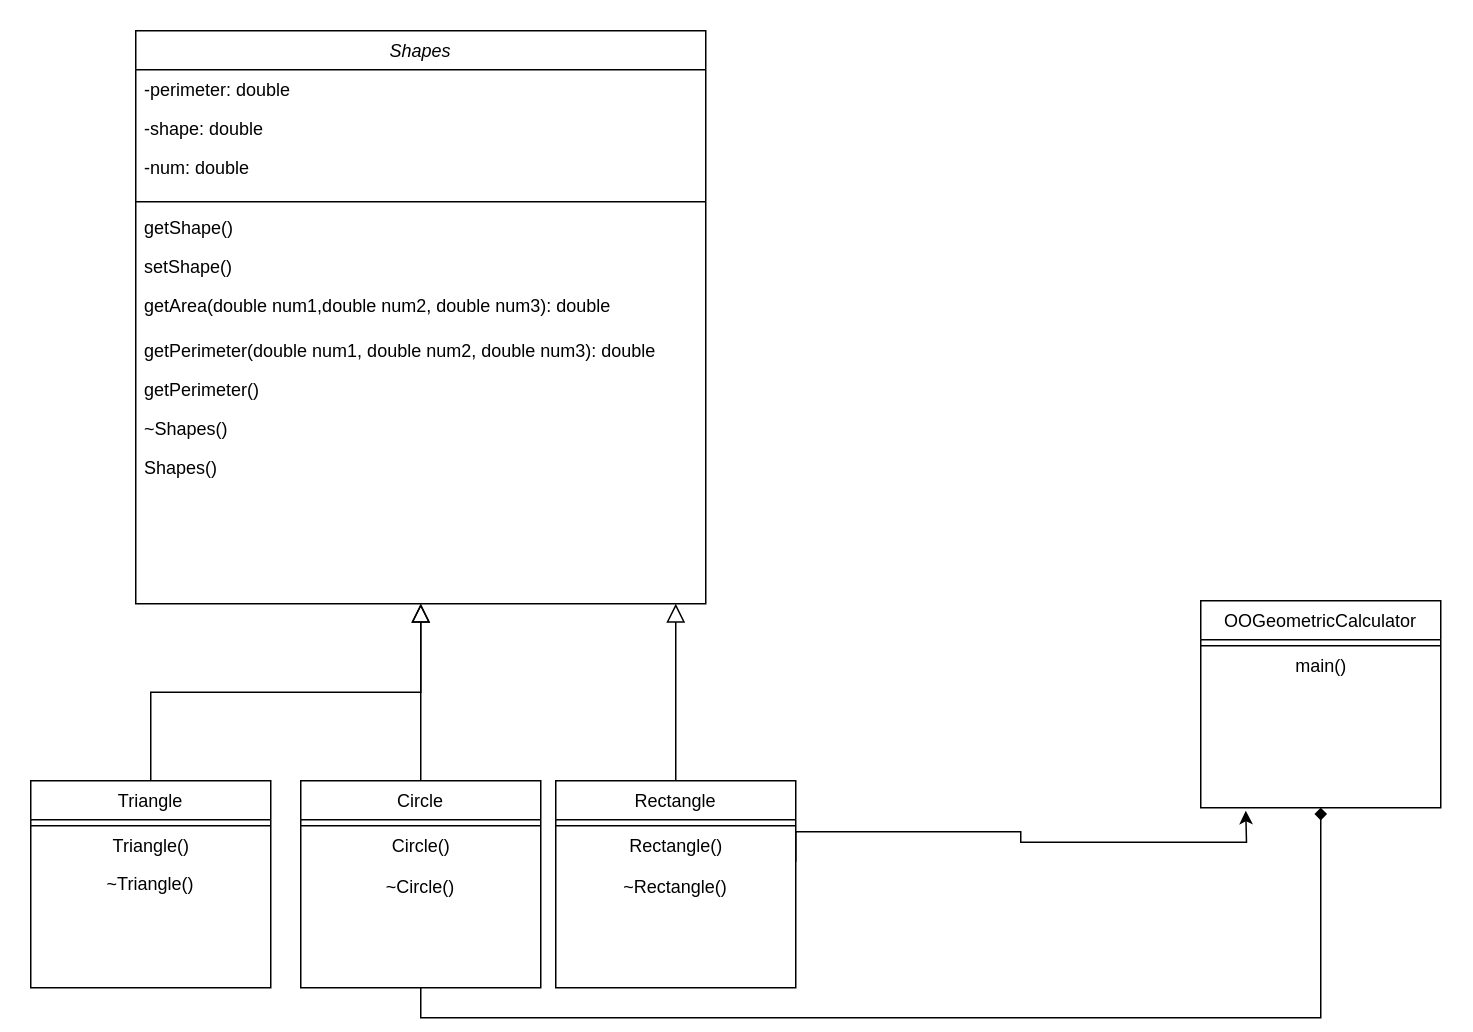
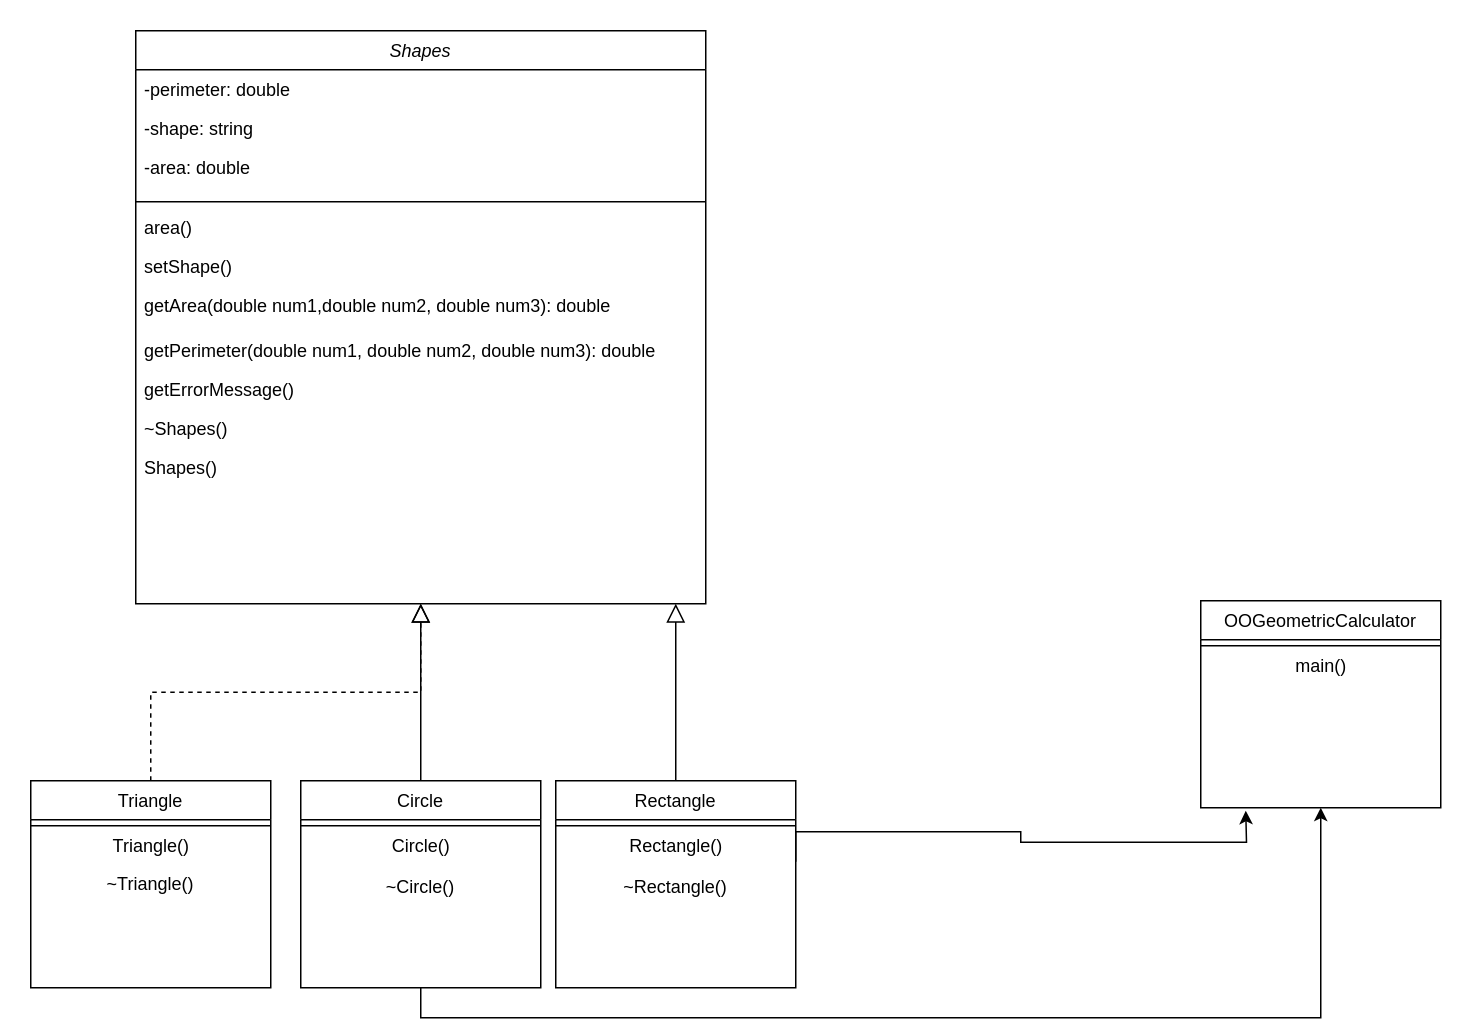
- <mxCell id="4" value="-shape: double" style="text;align=left;verticalAlign=top;spacingLeft=4;spacingRight=4;overflow=hidden;rotatable=0;points=[[0,0.5],[1,0.5]];portConstraint=eastwest;" parent="2" vertex="1"><mxGeometry y="52" width="380" height="26" as="geometry" /></mxCell>
+ <mxCell id="4" value="-shape: string" style="text;align=left;verticalAlign=top;spacingLeft=4;spacingRight=4;overflow=hidden;rotatable=0;points=[[0,0.5],[1,0.5]];portConstraint=eastwest;" parent="2" vertex="1"><mxGeometry y="52" width="380" height="26" as="geometry" /></mxCell>
- <mxCell id="5" value="-num: double&#10;" style="text;align=left;verticalAlign=top;spacingLeft=4;spacingRight=4;overflow=hidden;rotatable=0;points=[[0,0.5],[1,0.5]];portConstraint=eastwest;rounded=0;shadow=0;html=0;" parent="2" vertex="1"><mxGeometry y="78" width="380" height="32" as="geometry" /></mxCell>
+ <mxCell id="5" value="-area: double&#10;" style="text;align=left;verticalAlign=top;spacingLeft=4;spacingRight=4;overflow=hidden;rotatable=0;points=[[0,0.5],[1,0.5]];portConstraint=eastwest;rounded=0;shadow=0;html=0;" parent="2" vertex="1"><mxGeometry y="78" width="380" height="32" as="geometry" /></mxCell>
- <mxCell id="7" value="getShape()" style="text;align=left;verticalAlign=top;spacingLeft=4;spacingRight=4;overflow=hidden;rotatable=0;points=[[0,0.5],[1,0.5]];portConstraint=eastwest;" parent="2" vertex="1"><mxGeometry y="118" width="380" height="26" as="geometry" /></mxCell>
+ <mxCell id="7" value="area()" style="text;align=left;verticalAlign=top;spacingLeft=4;spacingRight=4;overflow=hidden;rotatable=0;points=[[0,0.5],[1,0.5]];portConstraint=eastwest;" parent="2" vertex="1"><mxGeometry y="118" width="380" height="26" as="geometry" /></mxCell>
- <mxCell id="11" value="getPerimeter()" style="text;align=left;verticalAlign=top;spacingLeft=4;spacingRight=4;overflow=hidden;rotatable=0;points=[[0,0.5],[1,0.5]];portConstraint=eastwest;rounded=0;shadow=0;html=0;" parent="2" vertex="1"><mxGeometry y="226" width="380" height="26" as="geometry" /></mxCell>
+ <mxCell id="11" value="getErrorMessage()" style="text;align=left;verticalAlign=top;spacingLeft=4;spacingRight=4;overflow=hidden;rotatable=0;points=[[0,0.5],[1,0.5]];portConstraint=eastwest;rounded=0;shadow=0;html=0;" parent="2" vertex="1"><mxGeometry y="226" width="380" height="26" as="geometry" /></mxCell>
- <mxCell id="18" value="" style="endArrow=block;endSize=10;endFill=0;shadow=0;strokeWidth=1;rounded=0;edgeStyle=elbowEdgeStyle;elbow=vertical;" parent="1" source="14" target="2" edge="1"><mxGeometry width="160" relative="1" as="geometry"><mxPoint x="60" y="233" as="sourcePoint" /><mxPoint x="60" y="233" as="targetPoint" /></mxGeometry></mxCell>
+ <mxCell id="18" value="" style="endArrow=block;endSize=10;endFill=0;shadow=0;strokeWidth=1;rounded=0;edgeStyle=elbowEdgeStyle;elbow=vertical;dashed=1;" parent="1" source="14" target="2" edge="1"><mxGeometry width="160" relative="1" as="geometry"><mxPoint x="60" y="233" as="sourcePoint" /><mxPoint x="60" y="233" as="targetPoint" /></mxGeometry></mxCell>
- <mxCell id="20" style="edgeStyle=orthogonalEdgeStyle;rounded=0;orthogonalLoop=1;jettySize=auto;html=1;exitX=0.5;exitY=1;exitDx=0;exitDy=0;entryX=0.5;entryY=1;entryDx=0;entryDy=0;endArrow=diamond;" edge="1" parent="1" source="21" target="32"><mxGeometry relative="1" as="geometry" /></mxCell>
+ <mxCell id="20" style="edgeStyle=orthogonalEdgeStyle;rounded=0;orthogonalLoop=1;jettySize=auto;html=1;exitX=0.5;exitY=1;exitDx=0;exitDy=0;entryX=0.5;entryY=1;entryDx=0;entryDy=0;" edge="1" parent="1" source="21" target="32"><mxGeometry relative="1" as="geometry" /></mxCell>
